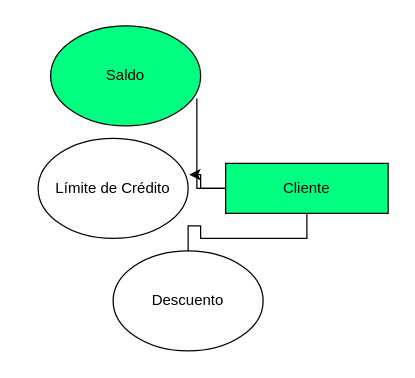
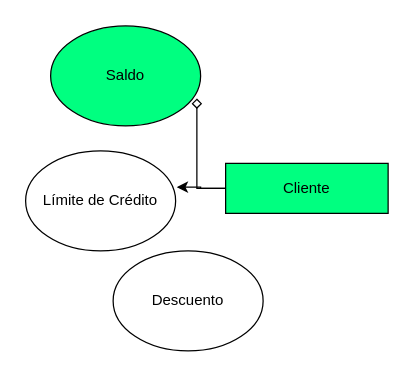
- <mxCell id="8" style="edgeStyle=orthogonalEdgeStyle;rounded=0;orthogonalLoop=1;jettySize=auto;html=1;entryX=0.975;entryY=0.725;entryDx=0;entryDy=0;entryPerimeter=0;endArrow=none;endFill=0;" edge="1" parent="1" source="3" target="5"><mxGeometry relative="1" as="geometry" /></mxCell>
+ <mxCell id="8" style="edgeStyle=orthogonalEdgeStyle;rounded=0;orthogonalLoop=1;jettySize=auto;html=1;entryX=0.975;entryY=0.725;entryDx=0;entryDy=0;entryPerimeter=0;endArrow=diamond;endFill=0;" edge="1" parent="1" source="3" target="5"><mxGeometry relative="1" as="geometry" /></mxCell>
- <mxCell id="4" value="Límite de Crédito" style="ellipse;whiteSpace=wrap;html=1;" vertex="1" parent="1"><mxGeometry x="30" y="110" width="120" height="80" as="geometry" /></mxCell>
+ <mxCell id="4" value="Límite de Crédito" style="ellipse;whiteSpace=wrap;html=1;" vertex="1" parent="1"><mxGeometry x="20" y="120" width="120" height="80" as="geometry" /></mxCell>
- <mxCell id="2" style="edgeStyle=orthogonalEdgeStyle;rounded=0;orthogonalLoop=1;jettySize=auto;html=1;endArrow=none;endFill=0;" edge="1" parent="1" source="3" target="6"><mxGeometry relative="1" as="geometry" /></mxCell>
